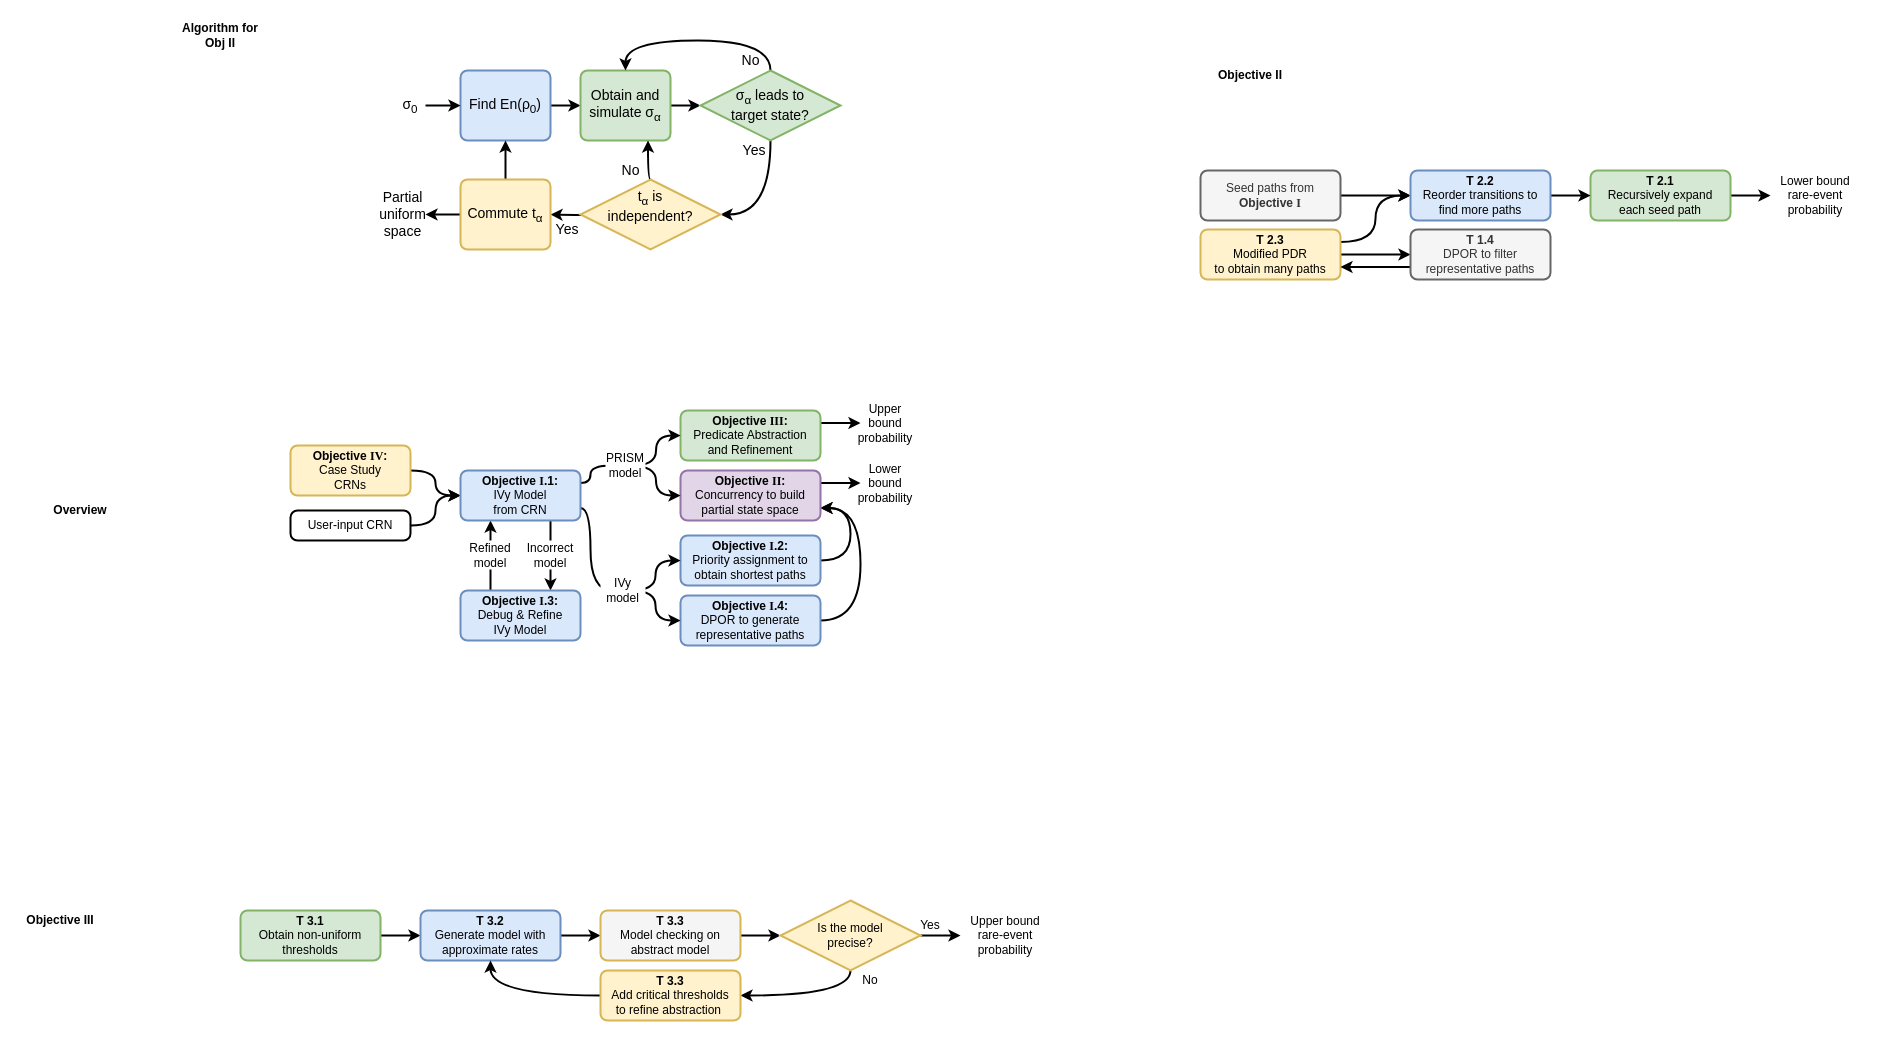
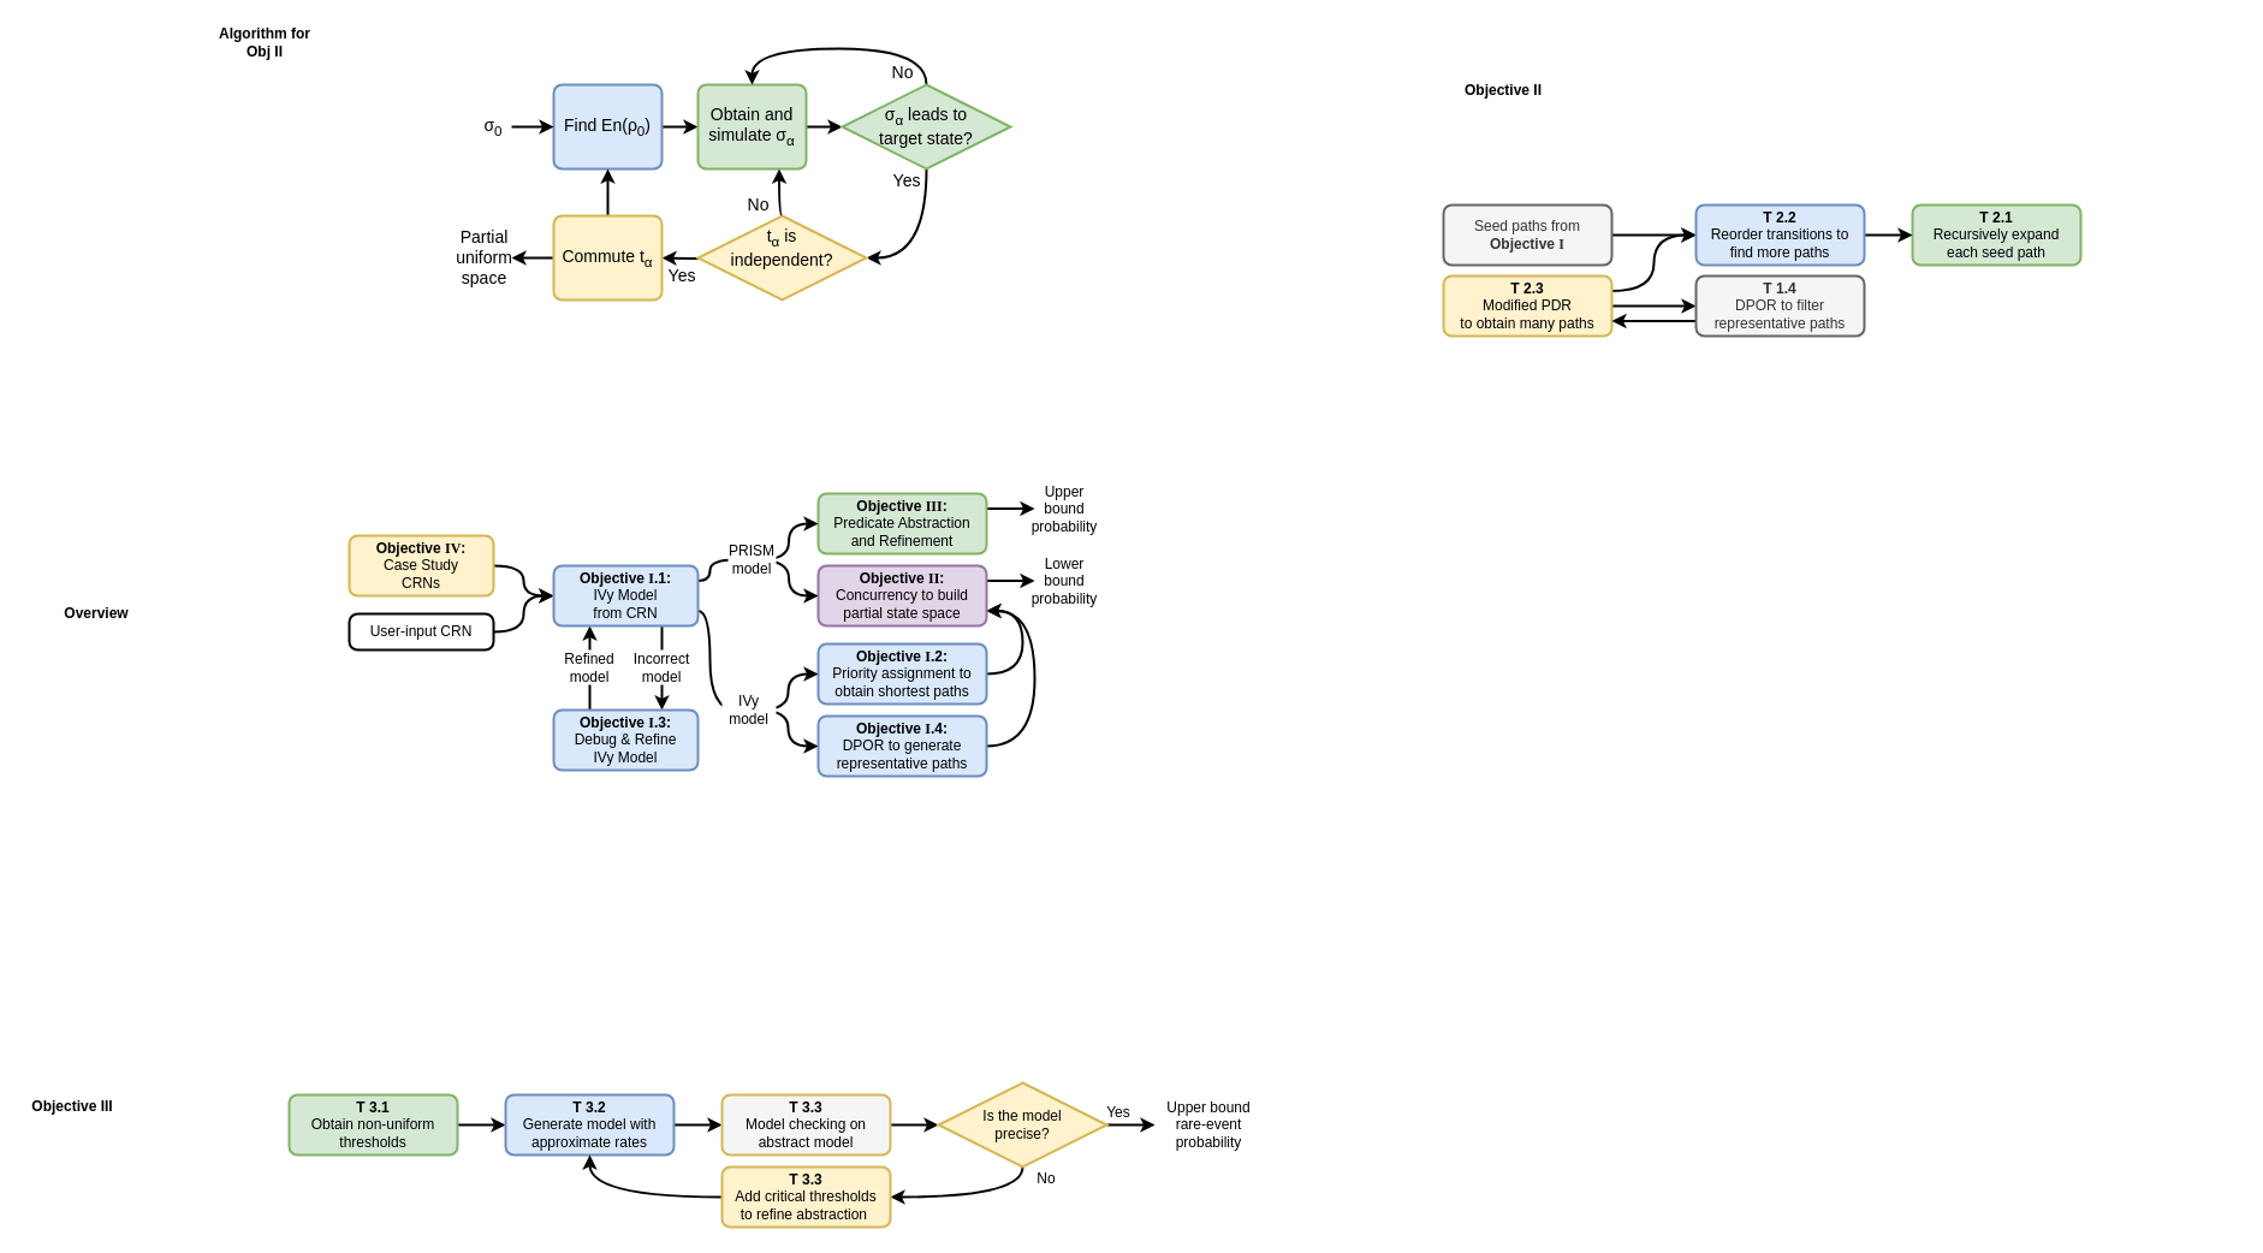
- <mxCell id="48" style="edgeStyle=orthogonalEdgeStyle;curved=1;rounded=0;orthogonalLoop=1;jettySize=auto;html=1;exitX=1;exitY=0.5;exitDx=0;exitDy=0;entryX=0;entryY=0.5;entryDx=0;entryDy=0;strokeWidth=2;fontSize=12;fontFamily=Arial;" parent="1" source="49" target="51" edge="1"><mxGeometry relative="1" as="geometry"><mxPoint x="1790" y="220" as="targetPoint" /></mxGeometry></mxCell>
- <mxCell id="51" value="Lower bound rare-event probability" style="text;html=1;strokeColor=none;fillColor=none;align=center;verticalAlign=middle;whiteSpace=wrap;rounded=0;fontSize=12;fontFamily=Arial;" parent="1" vertex="1"><mxGeometry x="1770" y="175" width="90" height="40" as="geometry" /></mxCell>
